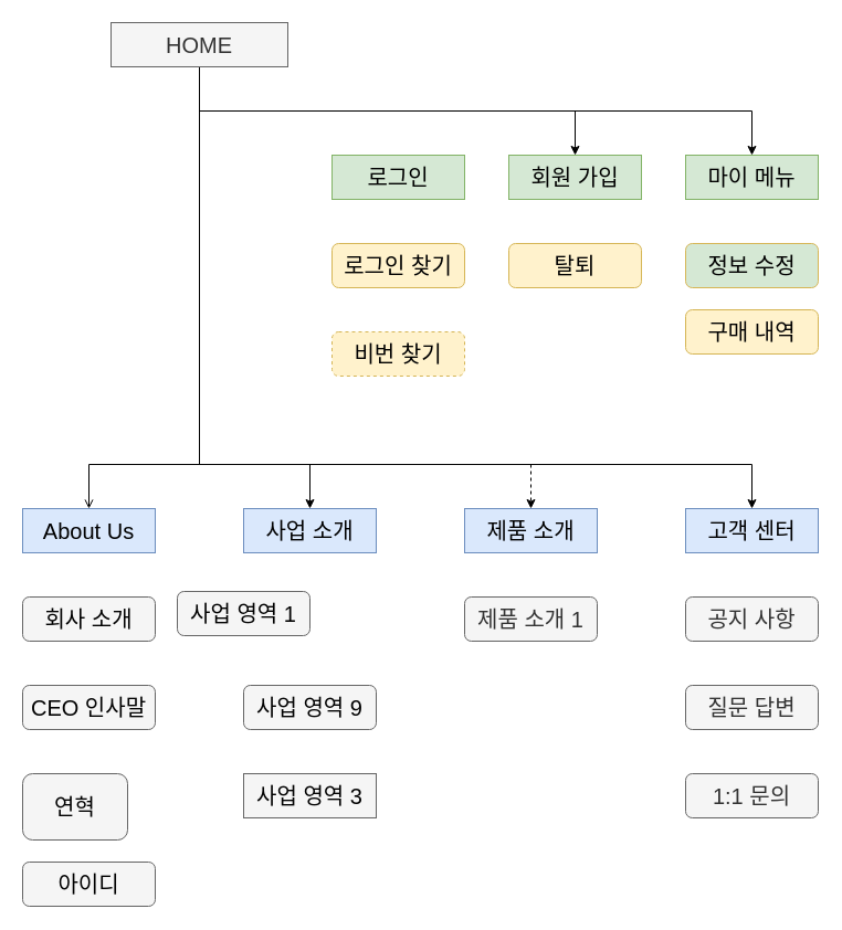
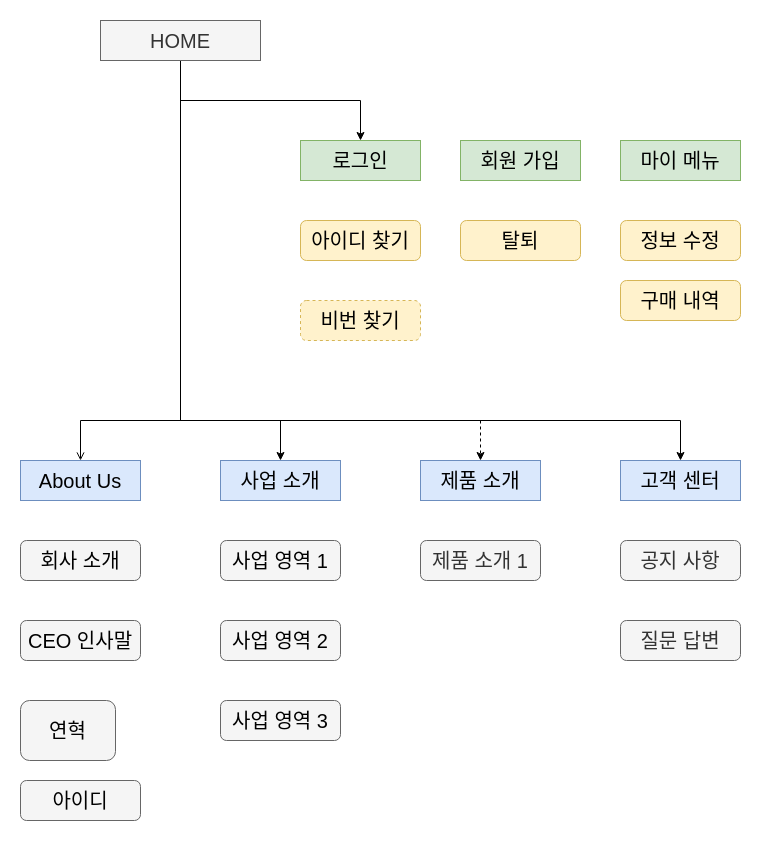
- <mxCell id="8" style="edgeStyle=orthogonalEdgeStyle;rounded=0;orthogonalLoop=1;jettySize=auto;html=1;entryX=0.5;entryY=0;entryDx=0;entryDy=0;fontSize=20;fontColor=#333333;" edge="1" parent="1" source="9" target="30"><mxGeometry relative="1" as="geometry"><Array as="points"><mxPoint x="180" y="100" /><mxPoint x="680" y="100" /></Array></mxGeometry></mxCell>
+ <mxCell id="6" style="edgeStyle=orthogonalEdgeStyle;rounded=0;orthogonalLoop=1;jettySize=auto;html=1;entryX=0.5;entryY=0;entryDx=0;entryDy=0;fontSize=20;fontColor=#333333;" edge="1" parent="1" source="9" target="25"><mxGeometry relative="1" as="geometry"><Array as="points"><mxPoint x="180" y="100" /><mxPoint x="360" y="100" /></Array></mxGeometry></mxCell>
- <mxCell id="7" style="edgeStyle=orthogonalEdgeStyle;rounded=0;orthogonalLoop=1;jettySize=auto;html=1;fontSize=20;fontColor=#333333;" edge="1" parent="1" source="9" target="28"><mxGeometry relative="1" as="geometry"><Array as="points"><mxPoint x="180" y="100" /><mxPoint x="520" y="100" /></Array></mxGeometry></mxCell>
- <mxCell id="26" value="로그인 찾기" style="rounded=1;whiteSpace=wrap;html=1;fontSize=20;fillColor=#fff2cc;strokeColor=#d6b656;" vertex="1" parent="1"><mxGeometry x="300" y="220" width="120" height="40" as="geometry" /></mxCell>
+ <mxCell id="26" value="아이디 찾기" style="rounded=1;whiteSpace=wrap;html=1;fontSize=20;fillColor=#fff2cc;strokeColor=#d6b656;" vertex="1" parent="1"><mxGeometry x="300" y="220" width="120" height="40" as="geometry" /></mxCell>
- <mxCell id="31" value="정보 수정" style="rounded=1;whiteSpace=wrap;html=1;fontSize=20;fillColor=#d5e8d4;strokeColor=#d6b656;" vertex="1" parent="1"><mxGeometry x="620" y="220" width="120" height="40" as="geometry" /></mxCell>
+ <mxCell id="31" value="정보 수정" style="rounded=1;whiteSpace=wrap;html=1;fontSize=20;fillColor=#fff2cc;strokeColor=#d6b656;" vertex="1" parent="1"><mxGeometry x="620" y="220" width="120" height="40" as="geometry" /></mxCell>
- <mxCell id="16" value="&lt;font color=&quot;#000000&quot;&gt;사업 영역 1&lt;/font&gt;" style="rounded=1;whiteSpace=wrap;html=1;fontSize=20;fillColor=#f5f5f5;fontColor=#333333;strokeColor=#666666;" vertex="1" parent="1"><mxGeometry x="160" y="535" width="120" height="40" as="geometry" /></mxCell>
+ <mxCell id="16" value="&lt;font color=&quot;#000000&quot;&gt;사업 영역 1&lt;/font&gt;" style="rounded=1;whiteSpace=wrap;html=1;fontSize=20;fillColor=#f5f5f5;fontColor=#333333;strokeColor=#666666;" vertex="1" parent="1"><mxGeometry x="220" y="540" width="120" height="40" as="geometry" /></mxCell>
- <mxCell id="17" value="&lt;font color=&quot;#000000&quot;&gt;사업 영역 9&lt;/font&gt;" style="rounded=1;whiteSpace=wrap;html=1;fontSize=20;fillColor=#f5f5f5;fontColor=#333333;strokeColor=#666666;" vertex="1" parent="1"><mxGeometry x="220" y="620" width="120" height="40" as="geometry" /></mxCell>
+ <mxCell id="17" value="&lt;font color=&quot;#000000&quot;&gt;사업 영역 2&lt;/font&gt;" style="rounded=1;whiteSpace=wrap;html=1;fontSize=20;fillColor=#f5f5f5;fontColor=#333333;strokeColor=#666666;" vertex="1" parent="1"><mxGeometry x="220" y="620" width="120" height="40" as="geometry" /></mxCell>
- <mxCell id="18" value="&lt;font color=&quot;#000000&quot;&gt;사업 영역 3&lt;/font&gt;" style="whiteSpace=wrap;html=1;fontSize=20;fillColor=#f5f5f5;fontColor=#333333;strokeColor=#666666;rounded=0;" vertex="1" parent="1"><mxGeometry x="220" y="700" width="120" height="40" as="geometry" /></mxCell>
+ <mxCell id="18" value="&lt;font color=&quot;#000000&quot;&gt;사업 영역 3&lt;/font&gt;" style="rounded=1;whiteSpace=wrap;html=1;fontSize=20;fillColor=#f5f5f5;fontColor=#333333;strokeColor=#666666;" vertex="1" parent="1"><mxGeometry x="220" y="700" width="120" height="40" as="geometry" /></mxCell>
- <mxCell id="24" value="1:1 문의" style="rounded=1;whiteSpace=wrap;html=1;fontSize=20;fillColor=#f5f5f5;fontColor=#333333;strokeColor=#666666;" vertex="1" parent="1"><mxGeometry x="620" y="700" width="120" height="40" as="geometry" /></mxCell>
